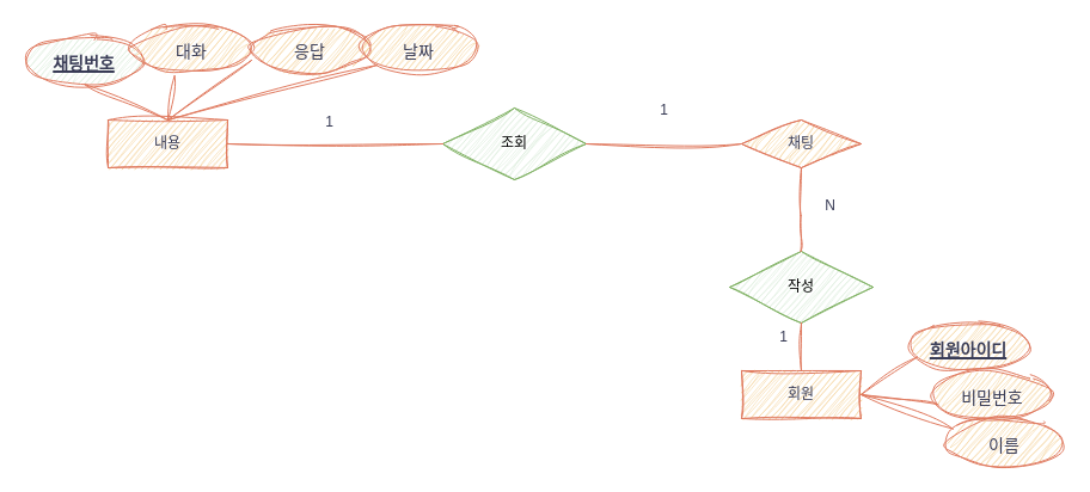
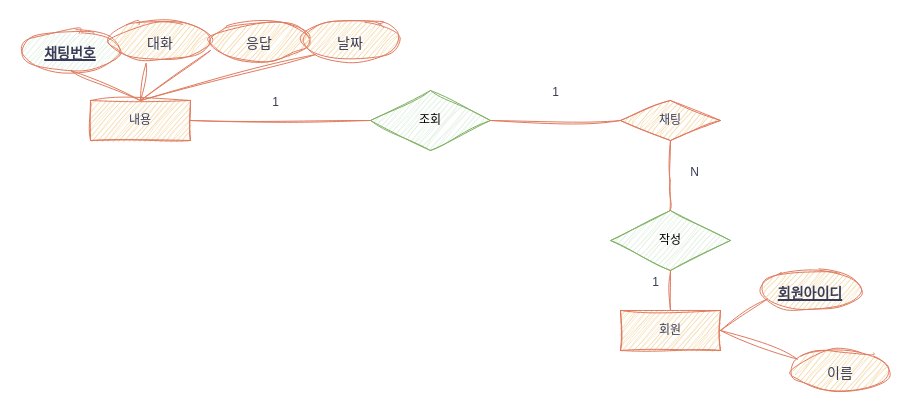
- <mxCell id="25" value="&lt;span style=&quot;font-size: 14px;&quot;&gt;비밀번호&lt;/span&gt;" style="ellipse;whiteSpace=wrap;html=1;align=center;sketch=1;hachureGap=4;jiggle=2;curveFitting=1;strokeColor=#E07A5F;fontFamily=Architects Daughter;fontSource=https%3A%2F%2Ffonts.googleapis.com%2Fcss%3Ffamily%3DArchitects%2BDaughter;fontSize=20;fontColor=#393C56;fillColor=#F2CC8F;" vertex="1" parent="1"><mxGeometry x="780" y="310" width="100" height="40" as="geometry" /></mxCell>
- <mxCell id="24" value="" style="endArrow=none;html=1;rounded=0;sketch=1;curveFitting=1;jiggle=2;labelBackgroundColor=none;strokeColor=#E07A5F;fontColor=default;entryX=1;entryY=0.5;entryDx=0;entryDy=0;exitX=0.044;exitY=0.705;exitDx=0;exitDy=0;exitPerimeter=0;" edge="1" parent="1" source="25" target="3"><mxGeometry relative="1" as="geometry"><mxPoint x="780" y="330" as="sourcePoint" /><mxPoint x="730" y="400" as="targetPoint" /></mxGeometry></mxCell>
